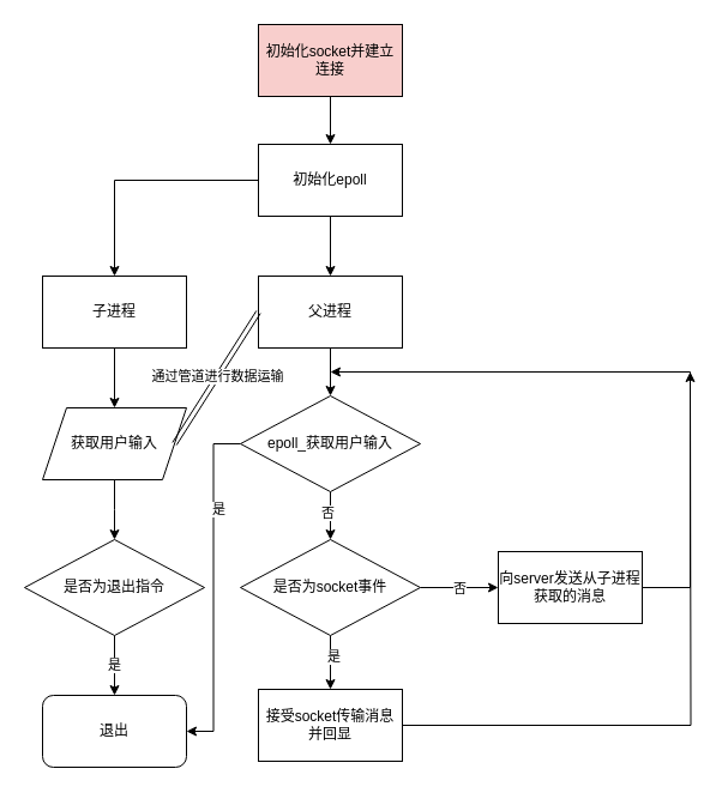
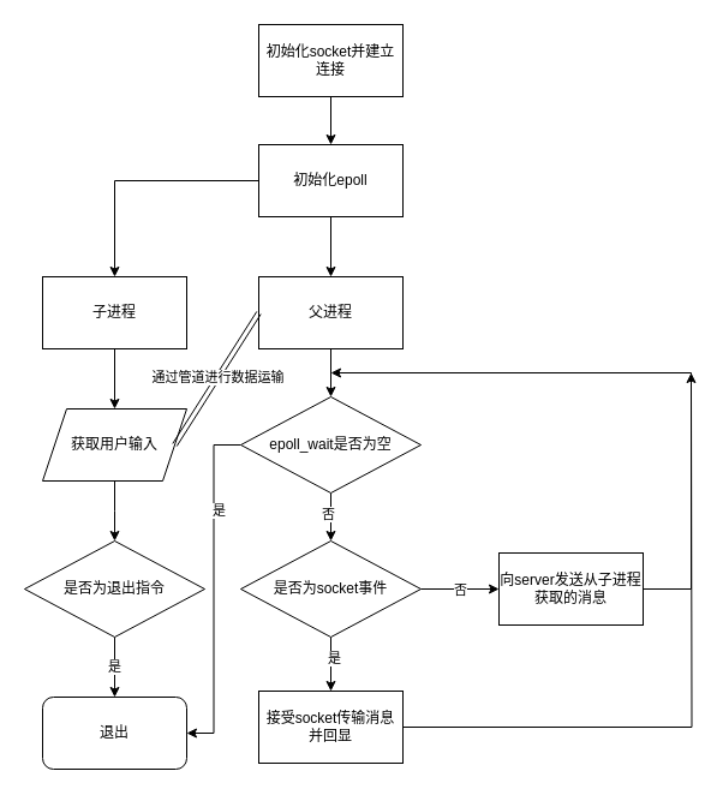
- <mxCell id="15" value="初始化socket并建立连接" style="rounded=0;whiteSpace=wrap;html=1;fillColor=#f8cecc;" vertex="1" parent="1"><mxGeometry x="215" y="20" width="120" height="60" as="geometry" /></mxCell>
+ <mxCell id="15" value="初始化socket并建立连接" style="rounded=0;whiteSpace=wrap;html=1;" vertex="1" parent="1"><mxGeometry x="215" y="20" width="120" height="60" as="geometry" /></mxCell>
- <mxCell id="22" value="epoll_获取用户输入" style="rhombus;whiteSpace=wrap;html=1;" vertex="1" parent="1"><mxGeometry x="200" y="330" width="150" height="80" as="geometry" /></mxCell>
+ <mxCell id="22" value="epoll_wait是否为空" style="rhombus;whiteSpace=wrap;html=1;" vertex="1" parent="1"><mxGeometry x="200" y="330" width="150" height="80" as="geometry" /></mxCell>
